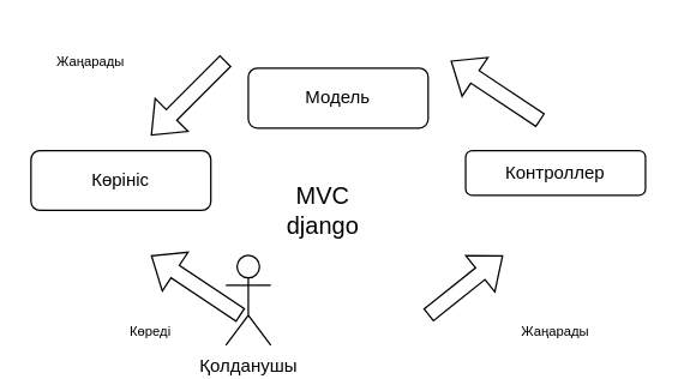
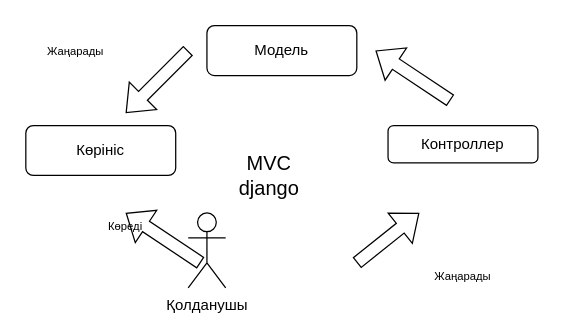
- <mxCell id="2" value="Модель" style="rounded=1;whiteSpace=wrap;html=1;" vertex="1" parent="1"><mxGeometry x="165" y="45" width="120" height="40" as="geometry" /></mxCell>
+ <mxCell id="2" value="Модель" style="rounded=1;whiteSpace=wrap;html=1;" vertex="1" parent="1"><mxGeometry x="165" y="20" width="120" height="40" as="geometry" /></mxCell>
- <mxCell id="10" value="&lt;font style=&quot;font-size: 9px;&quot;&gt;Көреді&lt;/font&gt;" style="text;html=1;strokeColor=none;fillColor=none;align=center;verticalAlign=middle;whiteSpace=wrap;rounded=0;" vertex="1" parent="1"><mxGeometry x="70" y="210" width="60" height="20" as="geometry" /></mxCell>
+ <mxCell id="10" value="&lt;font style=&quot;font-size: 9px;&quot;&gt;Көреді&lt;/font&gt;" style="text;html=1;strokeColor=none;fillColor=none;align=center;verticalAlign=middle;whiteSpace=wrap;rounded=0;" vertex="1" parent="1"><mxGeometry x="70" y="170" width="60" height="20" as="geometry" /></mxCell>
